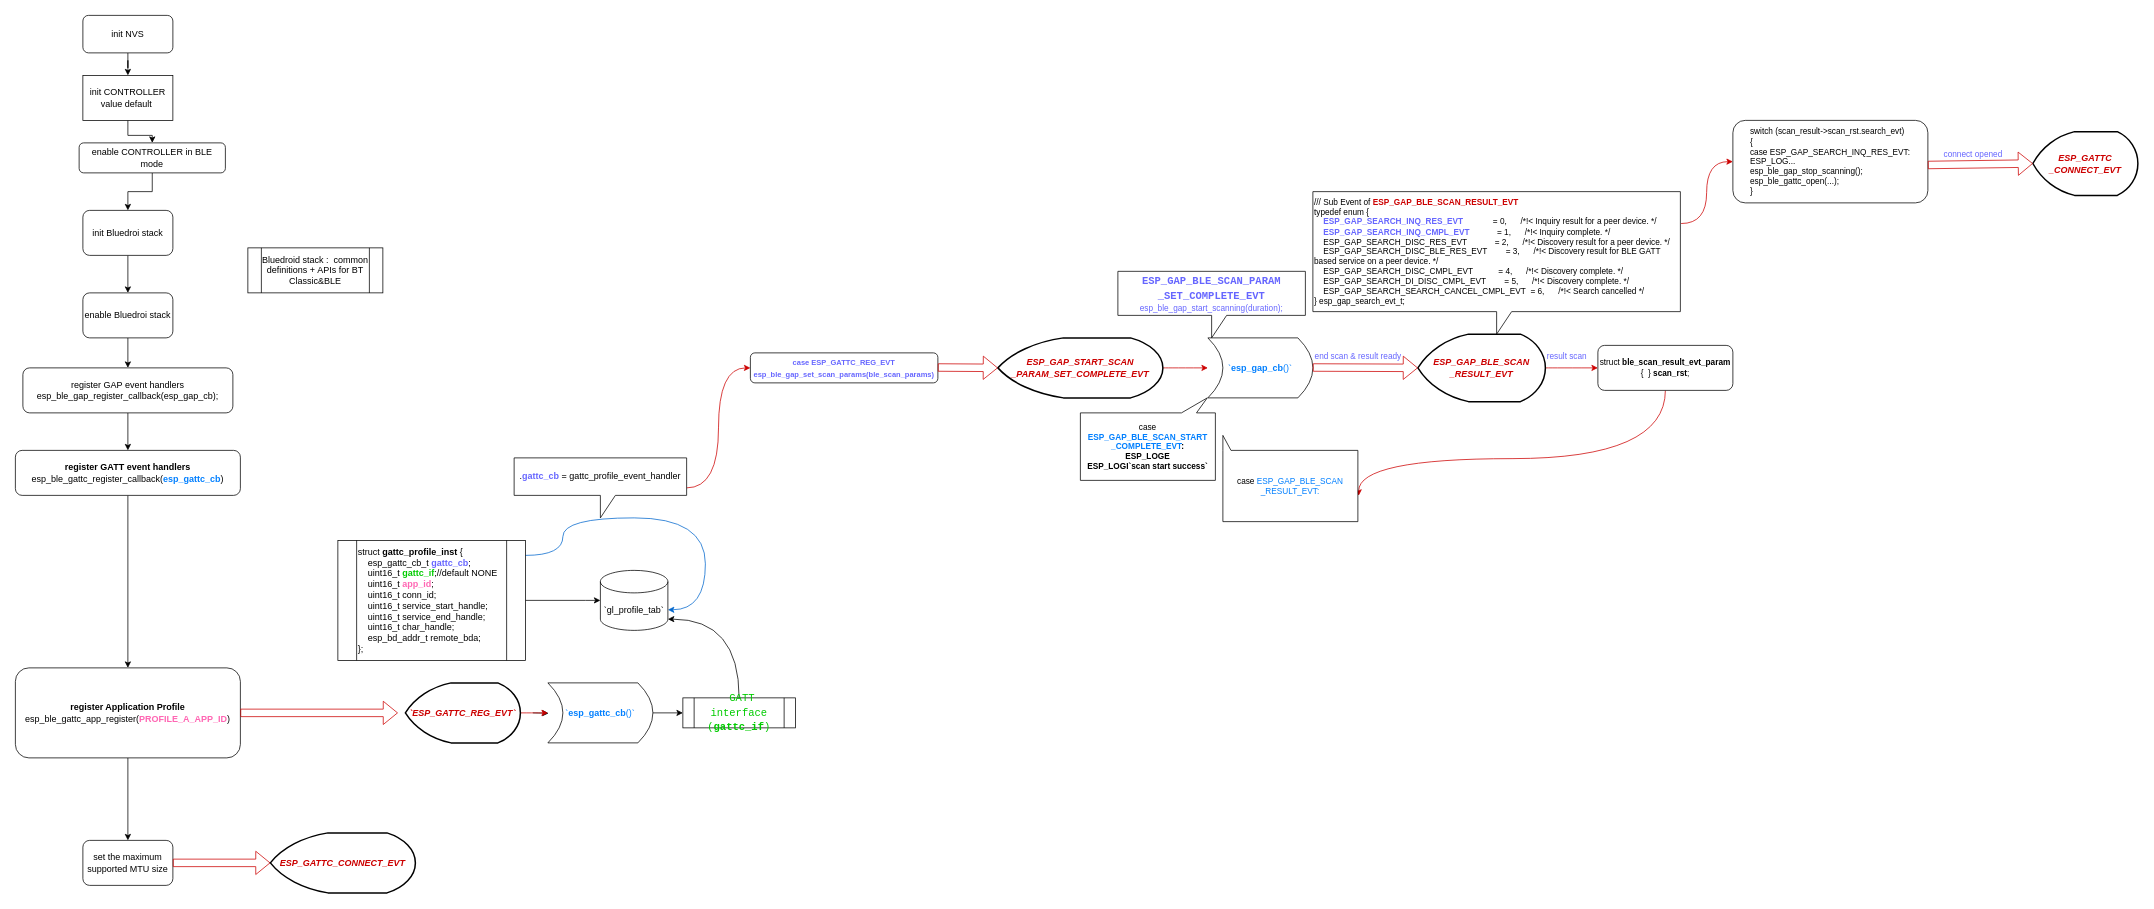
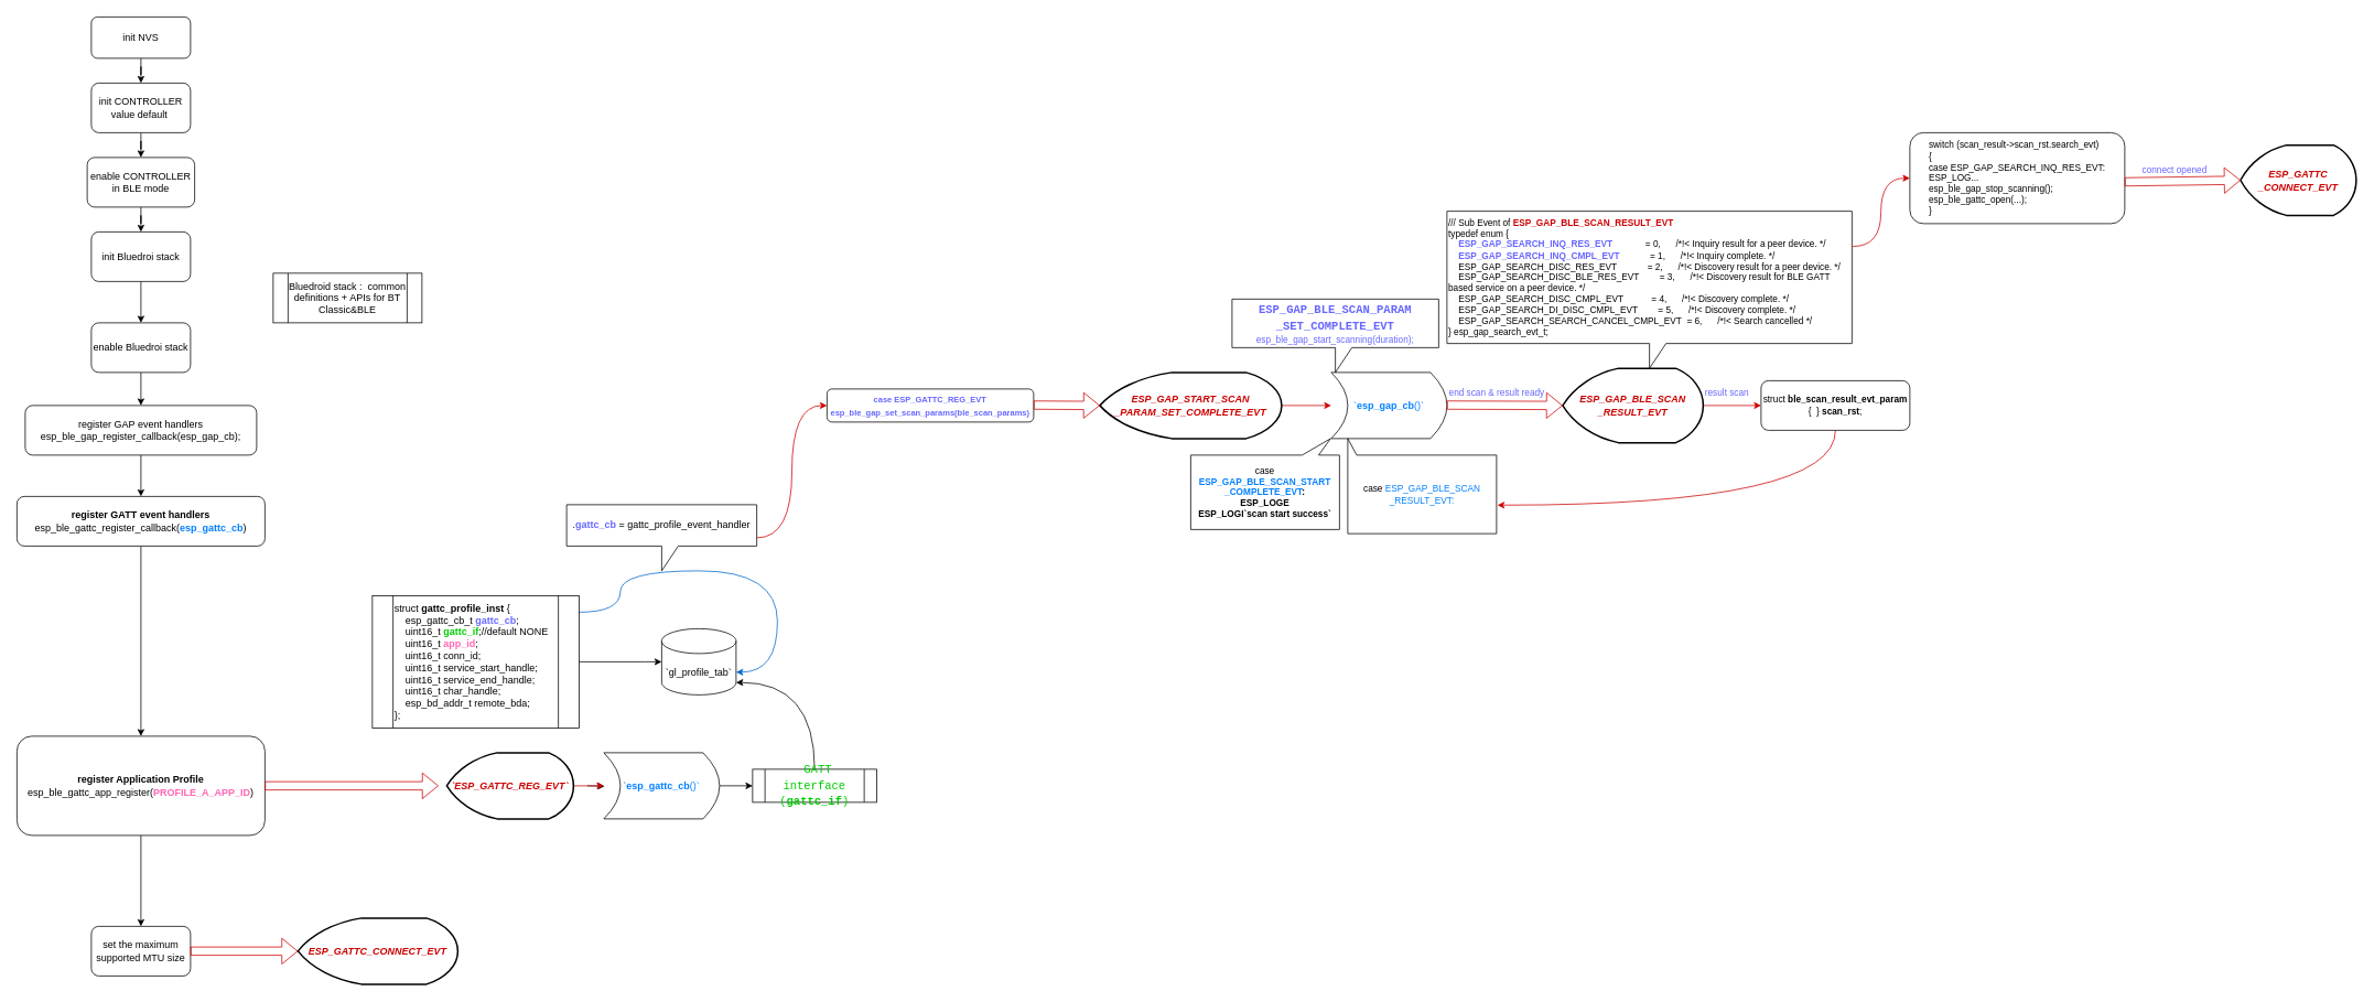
- <mxCell id="5" value="init CONTROLLER&lt;br&gt;value default&amp;nbsp;" style="whiteSpace=wrap;html=1;rounded=0;" parent="1" vertex="1"><mxGeometry x="110" y="100" width="120" height="60" as="geometry" /></mxCell>
+ <mxCell id="5" value="init CONTROLLER&lt;br&gt;value default&amp;nbsp;" style="rounded=1;whiteSpace=wrap;html=1;" parent="1" vertex="1"><mxGeometry x="110" y="100" width="120" height="60" as="geometry" /></mxCell>
- <mxCell id="7" value="enable CONTROLLER in BLE mode" style="rounded=1;whiteSpace=wrap;html=1;" parent="1" vertex="1"><mxGeometry x="105" y="190" width="195" height="40" as="geometry" /></mxCell>
+ <mxCell id="7" value="enable CONTROLLER in BLE mode" style="rounded=1;whiteSpace=wrap;html=1;" parent="1" vertex="1"><mxGeometry x="105" y="190" width="130" height="60" as="geometry" /></mxCell>
- <mxCell id="50" value="&lt;font color=&quot;#000000&quot;&gt;case &lt;/font&gt;ESP_GAP_BLE_SCAN&lt;br&gt;_RESULT_EVT:" style="shape=callout;whiteSpace=wrap;html=1;perimeter=calloutPerimeter;labelBackgroundColor=none;fontSize=11;fontColor=#007FFF;direction=west;base=40;size=20;position=0.94;position2=1;" vertex="1" parent="1"><mxGeometry x="1630" y="580" width="180" height="115" as="geometry" /></mxCell>
+ <mxCell id="50" value="&lt;font color=&quot;#000000&quot;&gt;case &lt;/font&gt;ESP_GAP_BLE_SCAN&lt;br&gt;_RESULT_EVT:" style="shape=callout;whiteSpace=wrap;html=1;perimeter=calloutPerimeter;labelBackgroundColor=none;fontSize=11;fontColor=#007FFF;direction=west;base=40;size=20;position=0.94;position2=1;" vertex="1" parent="1"><mxGeometry x="1630" y="530" width="180" height="115" as="geometry" /></mxCell>
